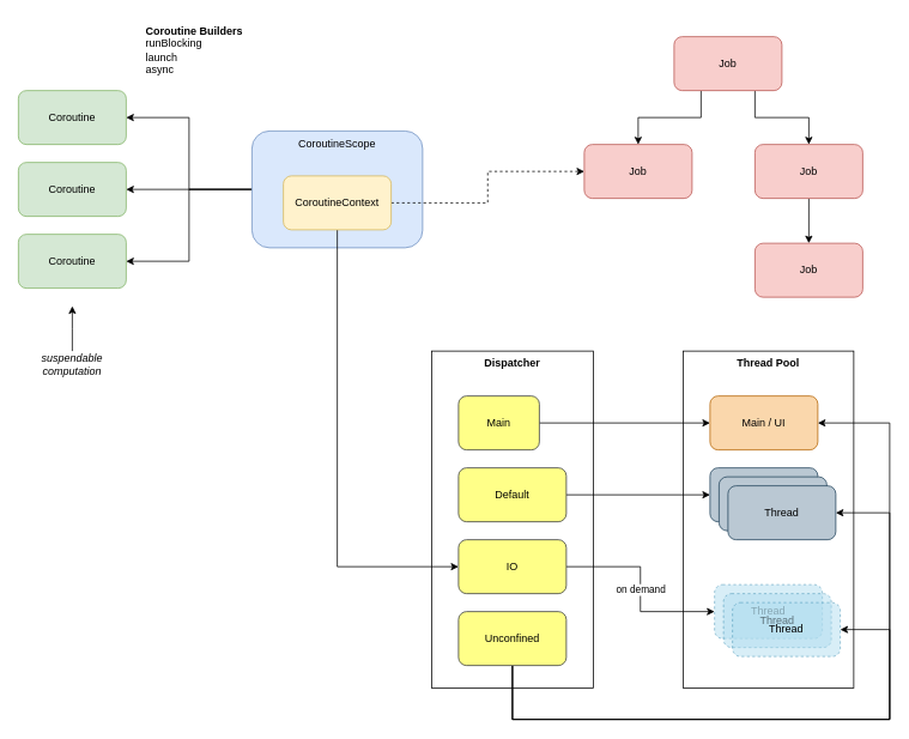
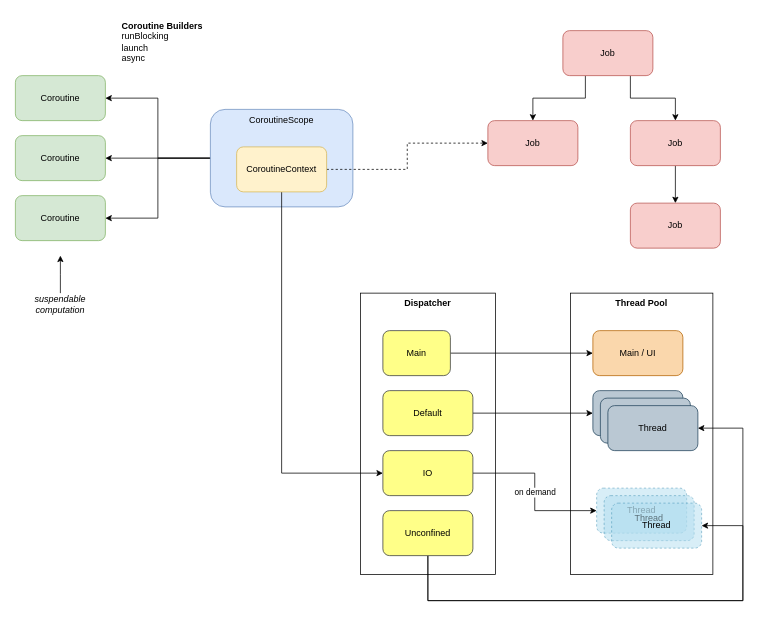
- <mxCell id="30" style="edgeStyle=orthogonalEdgeStyle;rounded=0;orthogonalLoop=1;jettySize=auto;html=1;exitX=0.5;exitY=1;exitDx=0;exitDy=0;entryX=1;entryY=0.5;entryDx=0;entryDy=0;" edge="1" parent="1" source="33" target="34"><mxGeometry relative="1" as="geometry"><Array as="points"><mxPoint x="570" y="800" /><mxPoint x="990" y="800" /><mxPoint x="990" y="470" /></Array></mxGeometry></mxCell>
